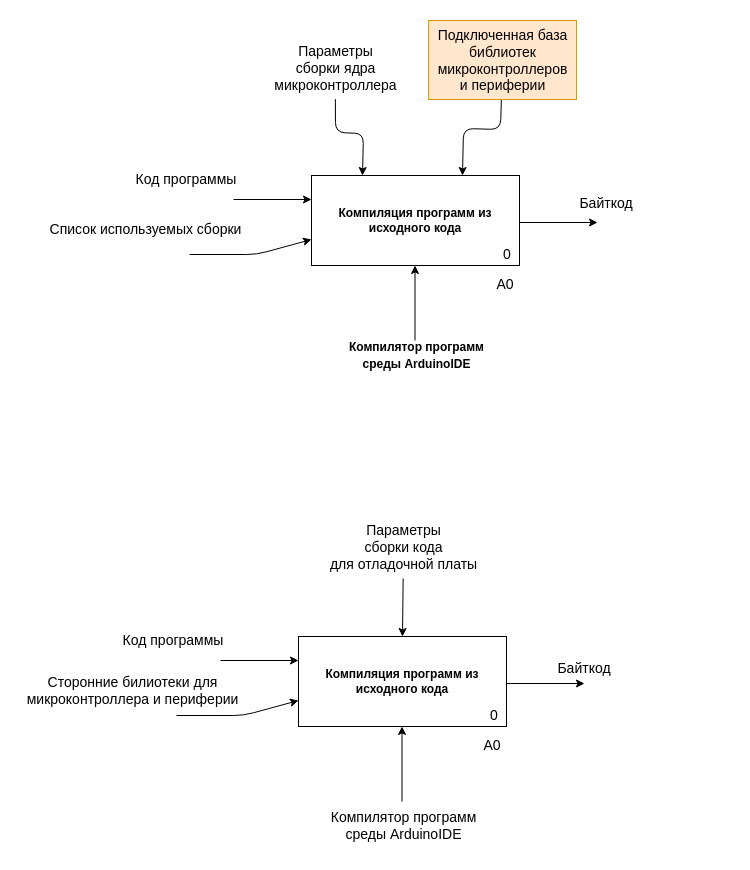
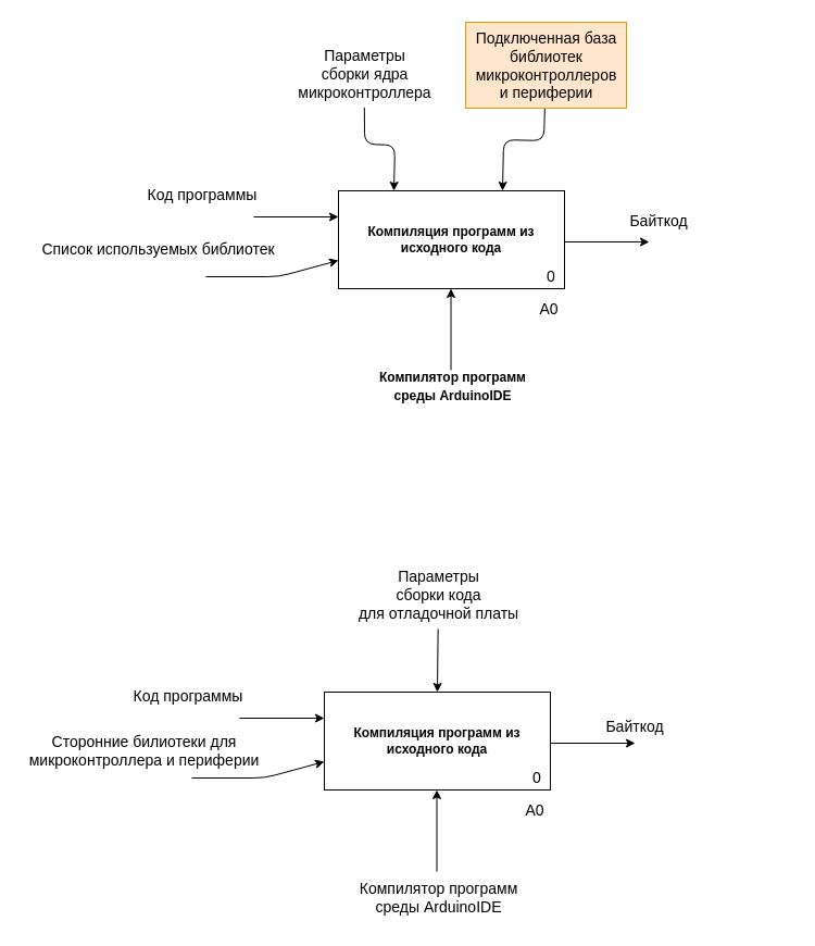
- <mxCell id="16" value="&lt;span style=&quot;font-size: 14px;&quot;&gt;Список используемых сборки&lt;/span&gt;" style="text;html=1;strokeColor=none;fillColor=none;align=center;verticalAlign=middle;whiteSpace=wrap;rounded=0;" parent="1" vertex="1"><mxGeometry x="33" y="202" width="225" height="54" as="geometry" /></mxCell>
+ <mxCell id="16" value="&lt;span style=&quot;font-size: 14px;&quot;&gt;Список используемых библиотек&lt;/span&gt;" style="text;html=1;strokeColor=none;fillColor=none;align=center;verticalAlign=middle;whiteSpace=wrap;rounded=0;" parent="1" vertex="1"><mxGeometry x="33" y="202" width="225" height="54" as="geometry" /></mxCell>
